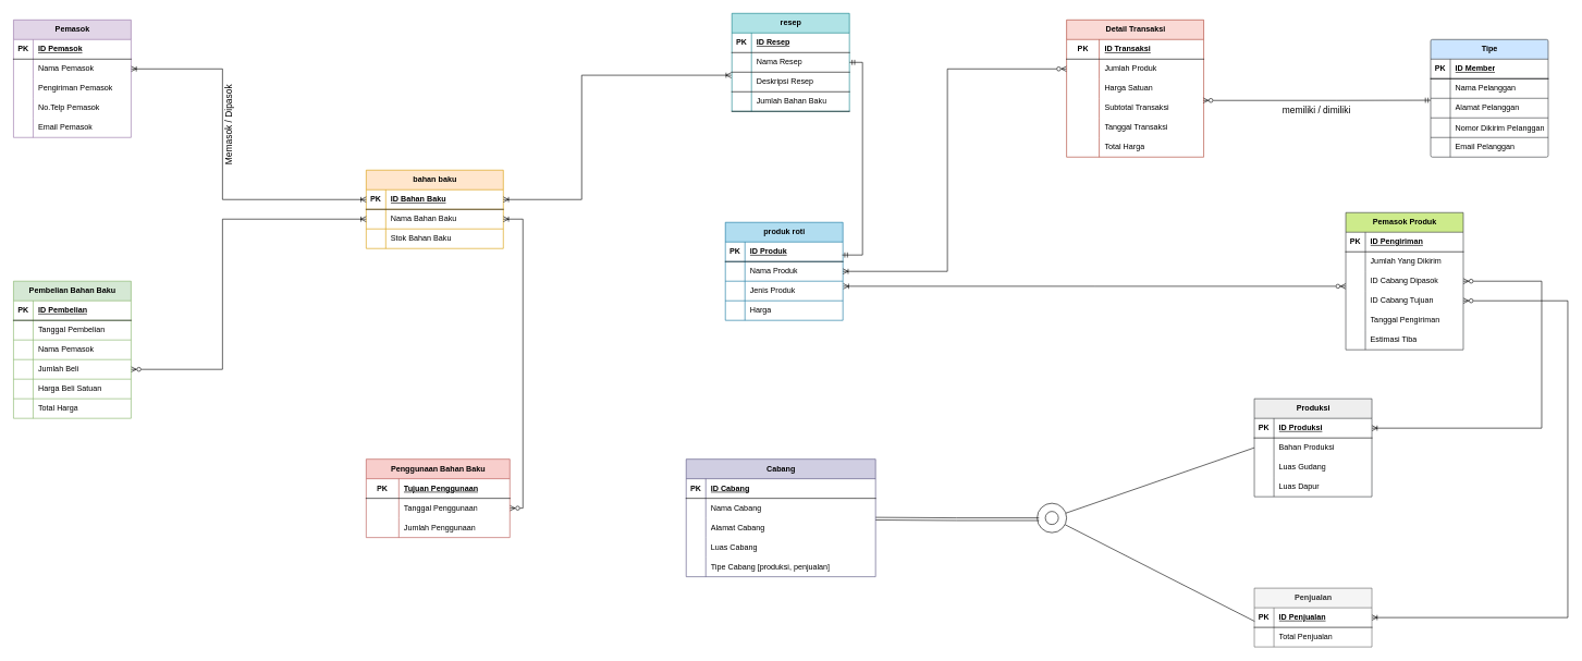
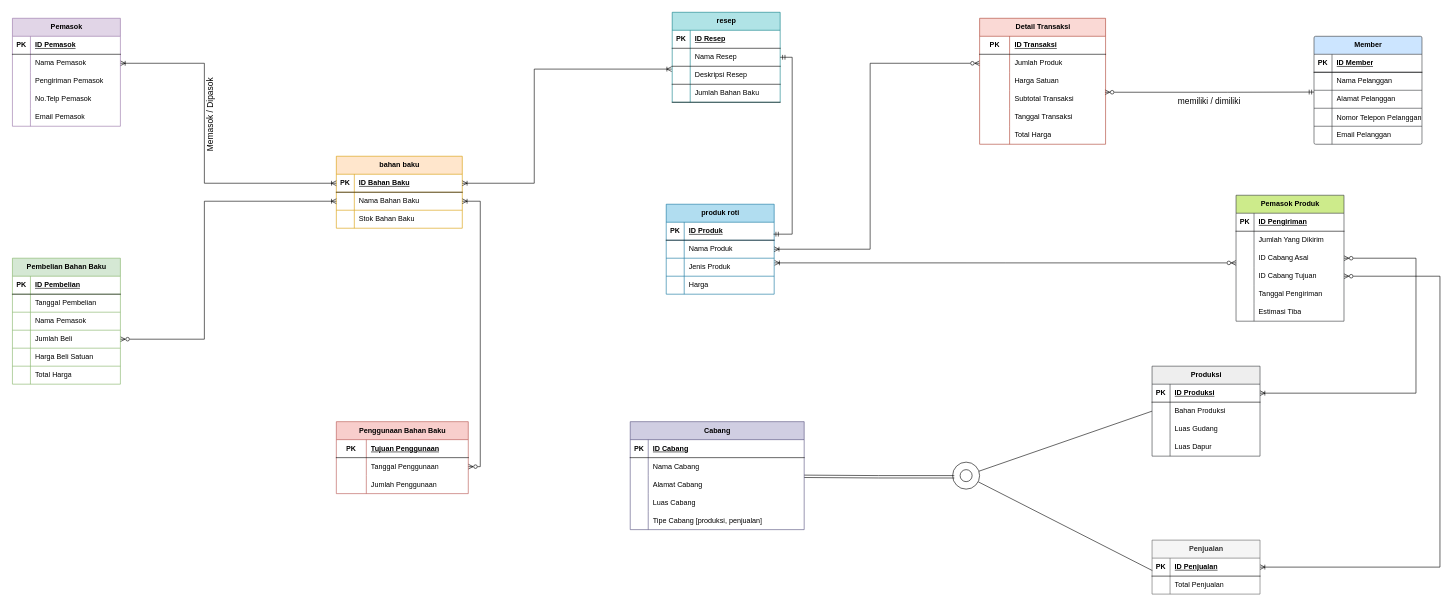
- <mxCell id="25" value="Tipe" style="shape=table;startSize=30;container=1;collapsible=1;childLayout=tableLayout;fixedRows=1;rowLines=1;fontStyle=1;align=center;resizeLast=1;html=1;rounded=1;arcSize=3;fillColor=#cce5ff;strokeColor=#36393d;" parent="1" vertex="1"><mxGeometry x="2190" y="60" width="180" height="180" as="geometry" /></mxCell>
+ <mxCell id="25" value="Member" style="shape=table;startSize=30;container=1;collapsible=1;childLayout=tableLayout;fixedRows=1;rowLines=1;fontStyle=1;align=center;resizeLast=1;html=1;rounded=1;arcSize=3;fillColor=#cce5ff;strokeColor=#36393d;" parent="1" vertex="1"><mxGeometry x="2190" y="60" width="180" height="180" as="geometry" /></mxCell>
- <mxCell id="37" value="Nomor Dikirim Pelanggan" style="shape=partialRectangle;connectable=0;fillColor=none;top=0;left=0;bottom=0;right=0;align=left;spacingLeft=6;overflow=hidden;rounded=1;" parent="35" vertex="1"><mxGeometry x="30" width="150" height="30" as="geometry"><mxRectangle width="150" height="30" as="alternateBounds" /></mxGeometry></mxCell>
+ <mxCell id="37" value="Nomor Telepon Pelanggan" style="shape=partialRectangle;connectable=0;fillColor=none;top=0;left=0;bottom=0;right=0;align=left;spacingLeft=6;overflow=hidden;rounded=1;" parent="35" vertex="1"><mxGeometry x="30" width="150" height="30" as="geometry"><mxRectangle width="150" height="30" as="alternateBounds" /></mxGeometry></mxCell>
- <mxCell id="141" value="ID Cabang Dipasok" style="shape=partialRectangle;connectable=0;fillColor=none;top=0;left=0;bottom=0;right=0;align=left;spacingLeft=6;overflow=hidden;whiteSpace=wrap;html=1;" parent="139" vertex="1"><mxGeometry x="30" width="150" height="30" as="geometry"><mxRectangle width="150" height="30" as="alternateBounds" /></mxGeometry></mxCell>
+ <mxCell id="141" value="ID Cabang Asal" style="shape=partialRectangle;connectable=0;fillColor=none;top=0;left=0;bottom=0;right=0;align=left;spacingLeft=6;overflow=hidden;whiteSpace=wrap;html=1;" parent="139" vertex="1"><mxGeometry x="30" width="150" height="30" as="geometry"><mxRectangle width="150" height="30" as="alternateBounds" /></mxGeometry></mxCell>
